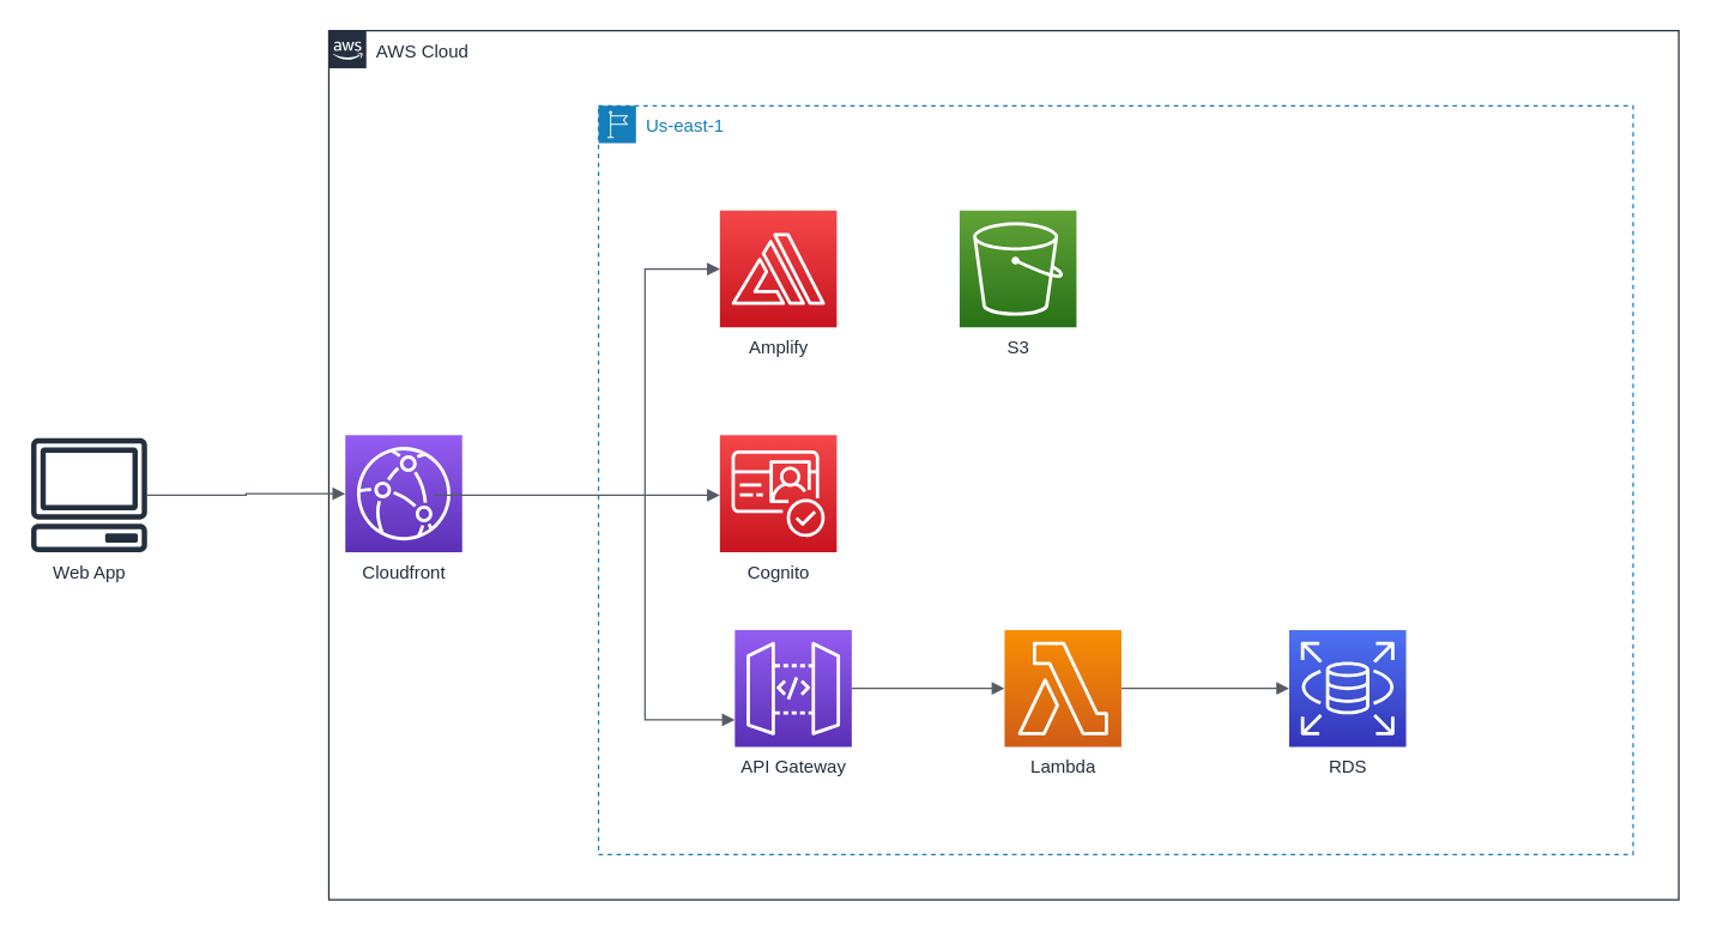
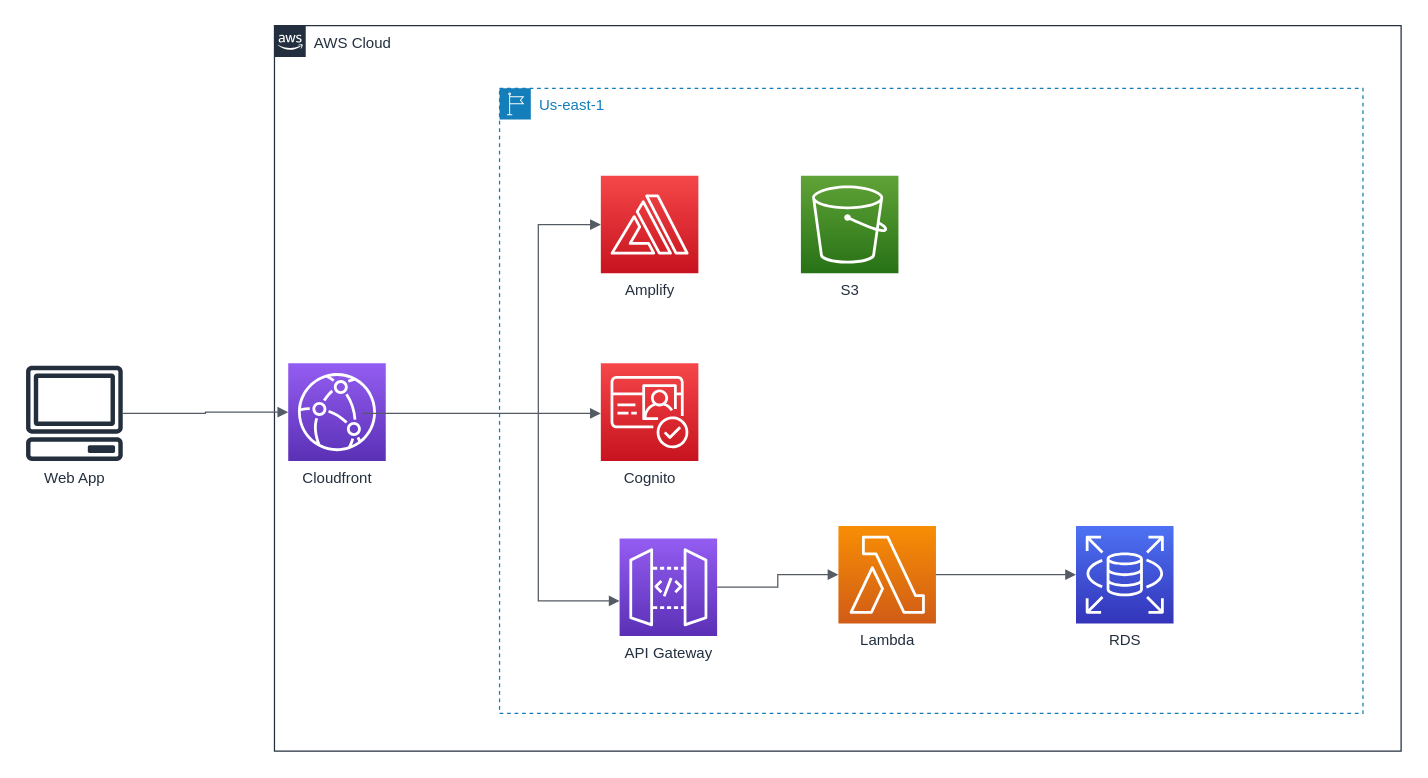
- <mxCell id="7" value="API Gateway" style="sketch=0;points=[[0,0,0],[0.25,0,0],[0.5,0,0],[0.75,0,0],[1,0,0],[0,1,0],[0.25,1,0],[0.5,1,0],[0.75,1,0],[1,1,0],[0,0.25,0],[0,0.5,0],[0,0.75,0],[1,0.25,0],[1,0.5,0],[1,0.75,0]];outlineConnect=0;fontColor=#232F3E;gradientColor=#945DF2;gradientDirection=north;fillColor=#5A30B5;strokeColor=#ffffff;dashed=0;verticalLabelPosition=bottom;verticalAlign=top;align=center;html=1;fontSize=12;fontStyle=0;aspect=fixed;shape=mxgraph.aws4.resourceIcon;resIcon=mxgraph.aws4.api_gateway;" vertex="1" parent="4"><mxGeometry x="91" y="350" width="78" height="78" as="geometry" /></mxCell>
+ <mxCell id="7" value="API Gateway" style="sketch=0;points=[[0,0,0],[0.25,0,0],[0.5,0,0],[0.75,0,0],[1,0,0],[0,1,0],[0.25,1,0],[0.5,1,0],[0.75,1,0],[1,1,0],[0,0.25,0],[0,0.5,0],[0,0.75,0],[1,0.25,0],[1,0.5,0],[1,0.75,0]];outlineConnect=0;fontColor=#232F3E;gradientColor=#945DF2;gradientDirection=north;fillColor=#5A30B5;strokeColor=#ffffff;dashed=0;verticalLabelPosition=bottom;verticalAlign=top;align=center;html=1;fontSize=12;fontStyle=0;aspect=fixed;shape=mxgraph.aws4.resourceIcon;resIcon=mxgraph.aws4.api_gateway;" vertex="1" parent="4"><mxGeometry x="96" y="360" width="78" height="78" as="geometry" /></mxCell>
